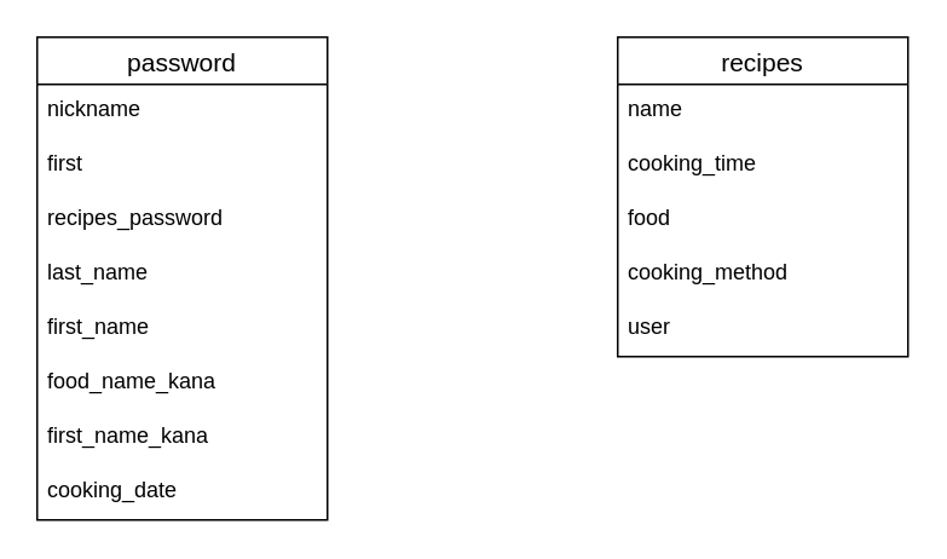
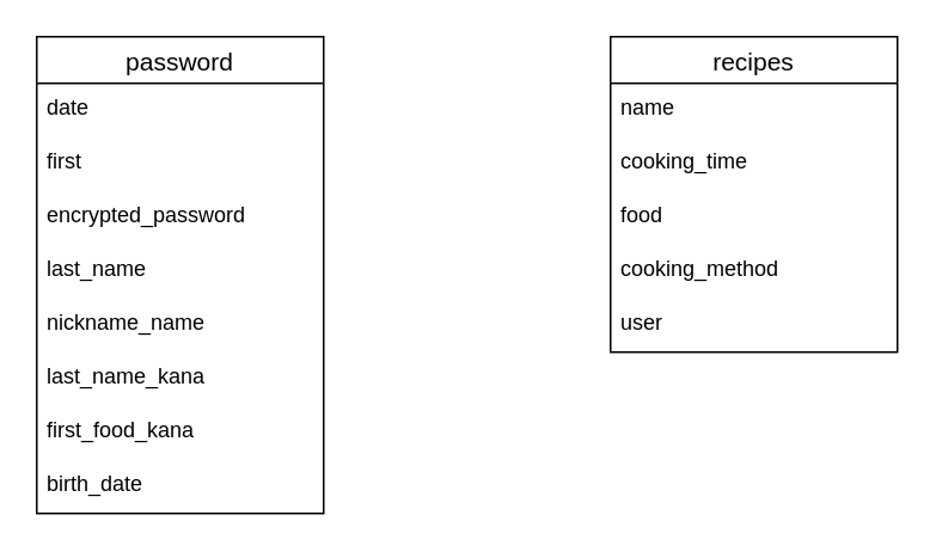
- <mxCell id="3" value="nickname" style="text;strokeColor=none;fillColor=none;spacingLeft=4;spacingRight=4;overflow=hidden;rotatable=0;points=[[0,0.5],[1,0.5]];portConstraint=eastwest;fontSize=12;" parent="2" vertex="1"><mxGeometry y="26" width="160" height="30" as="geometry" /></mxCell>
+ <mxCell id="3" value="date" style="text;strokeColor=none;fillColor=none;spacingLeft=4;spacingRight=4;overflow=hidden;rotatable=0;points=[[0,0.5],[1,0.5]];portConstraint=eastwest;fontSize=12;" parent="2" vertex="1"><mxGeometry y="26" width="160" height="30" as="geometry" /></mxCell>
- <mxCell id="5" value="recipes_password" style="text;strokeColor=none;fillColor=none;spacingLeft=4;spacingRight=4;overflow=hidden;rotatable=0;points=[[0,0.5],[1,0.5]];portConstraint=eastwest;fontSize=12;" parent="2" vertex="1"><mxGeometry y="86" width="160" height="30" as="geometry" /></mxCell>
+ <mxCell id="5" value="encrypted_password" style="text;strokeColor=none;fillColor=none;spacingLeft=4;spacingRight=4;overflow=hidden;rotatable=0;points=[[0,0.5],[1,0.5]];portConstraint=eastwest;fontSize=12;" parent="2" vertex="1"><mxGeometry y="86" width="160" height="30" as="geometry" /></mxCell>
- <mxCell id="7" value="first_name" style="text;strokeColor=none;fillColor=none;spacingLeft=4;spacingRight=4;overflow=hidden;rotatable=0;points=[[0,0.5],[1,0.5]];portConstraint=eastwest;fontSize=12;" parent="2" vertex="1"><mxGeometry y="146" width="160" height="30" as="geometry" /></mxCell>
+ <mxCell id="7" value="nickname_name" style="text;strokeColor=none;fillColor=none;spacingLeft=4;spacingRight=4;overflow=hidden;rotatable=0;points=[[0,0.5],[1,0.5]];portConstraint=eastwest;fontSize=12;" parent="2" vertex="1"><mxGeometry y="146" width="160" height="30" as="geometry" /></mxCell>
- <mxCell id="8" value="food_name_kana" style="text;strokeColor=none;fillColor=none;spacingLeft=4;spacingRight=4;overflow=hidden;rotatable=0;points=[[0,0.5],[1,0.5]];portConstraint=eastwest;fontSize=12;" parent="2" vertex="1"><mxGeometry y="176" width="160" height="30" as="geometry" /></mxCell>
+ <mxCell id="8" value="last_name_kana" style="text;strokeColor=none;fillColor=none;spacingLeft=4;spacingRight=4;overflow=hidden;rotatable=0;points=[[0,0.5],[1,0.5]];portConstraint=eastwest;fontSize=12;" parent="2" vertex="1"><mxGeometry y="176" width="160" height="30" as="geometry" /></mxCell>
- <mxCell id="9" value="first_name_kana" style="text;strokeColor=none;fillColor=none;spacingLeft=4;spacingRight=4;overflow=hidden;rotatable=0;points=[[0,0.5],[1,0.5]];portConstraint=eastwest;fontSize=12;" parent="2" vertex="1"><mxGeometry y="206" width="160" height="30" as="geometry" /></mxCell>
+ <mxCell id="9" value="first_food_kana" style="text;strokeColor=none;fillColor=none;spacingLeft=4;spacingRight=4;overflow=hidden;rotatable=0;points=[[0,0.5],[1,0.5]];portConstraint=eastwest;fontSize=12;" parent="2" vertex="1"><mxGeometry y="206" width="160" height="30" as="geometry" /></mxCell>
- <mxCell id="10" value="cooking_date" style="text;strokeColor=none;fillColor=none;spacingLeft=4;spacingRight=4;overflow=hidden;rotatable=0;points=[[0,0.5],[1,0.5]];portConstraint=eastwest;fontSize=12;" parent="2" vertex="1"><mxGeometry y="236" width="160" height="30" as="geometry" /></mxCell>
+ <mxCell id="10" value="birth_date" style="text;strokeColor=none;fillColor=none;spacingLeft=4;spacingRight=4;overflow=hidden;rotatable=0;points=[[0,0.5],[1,0.5]];portConstraint=eastwest;fontSize=12;" parent="2" vertex="1"><mxGeometry y="236" width="160" height="30" as="geometry" /></mxCell>
